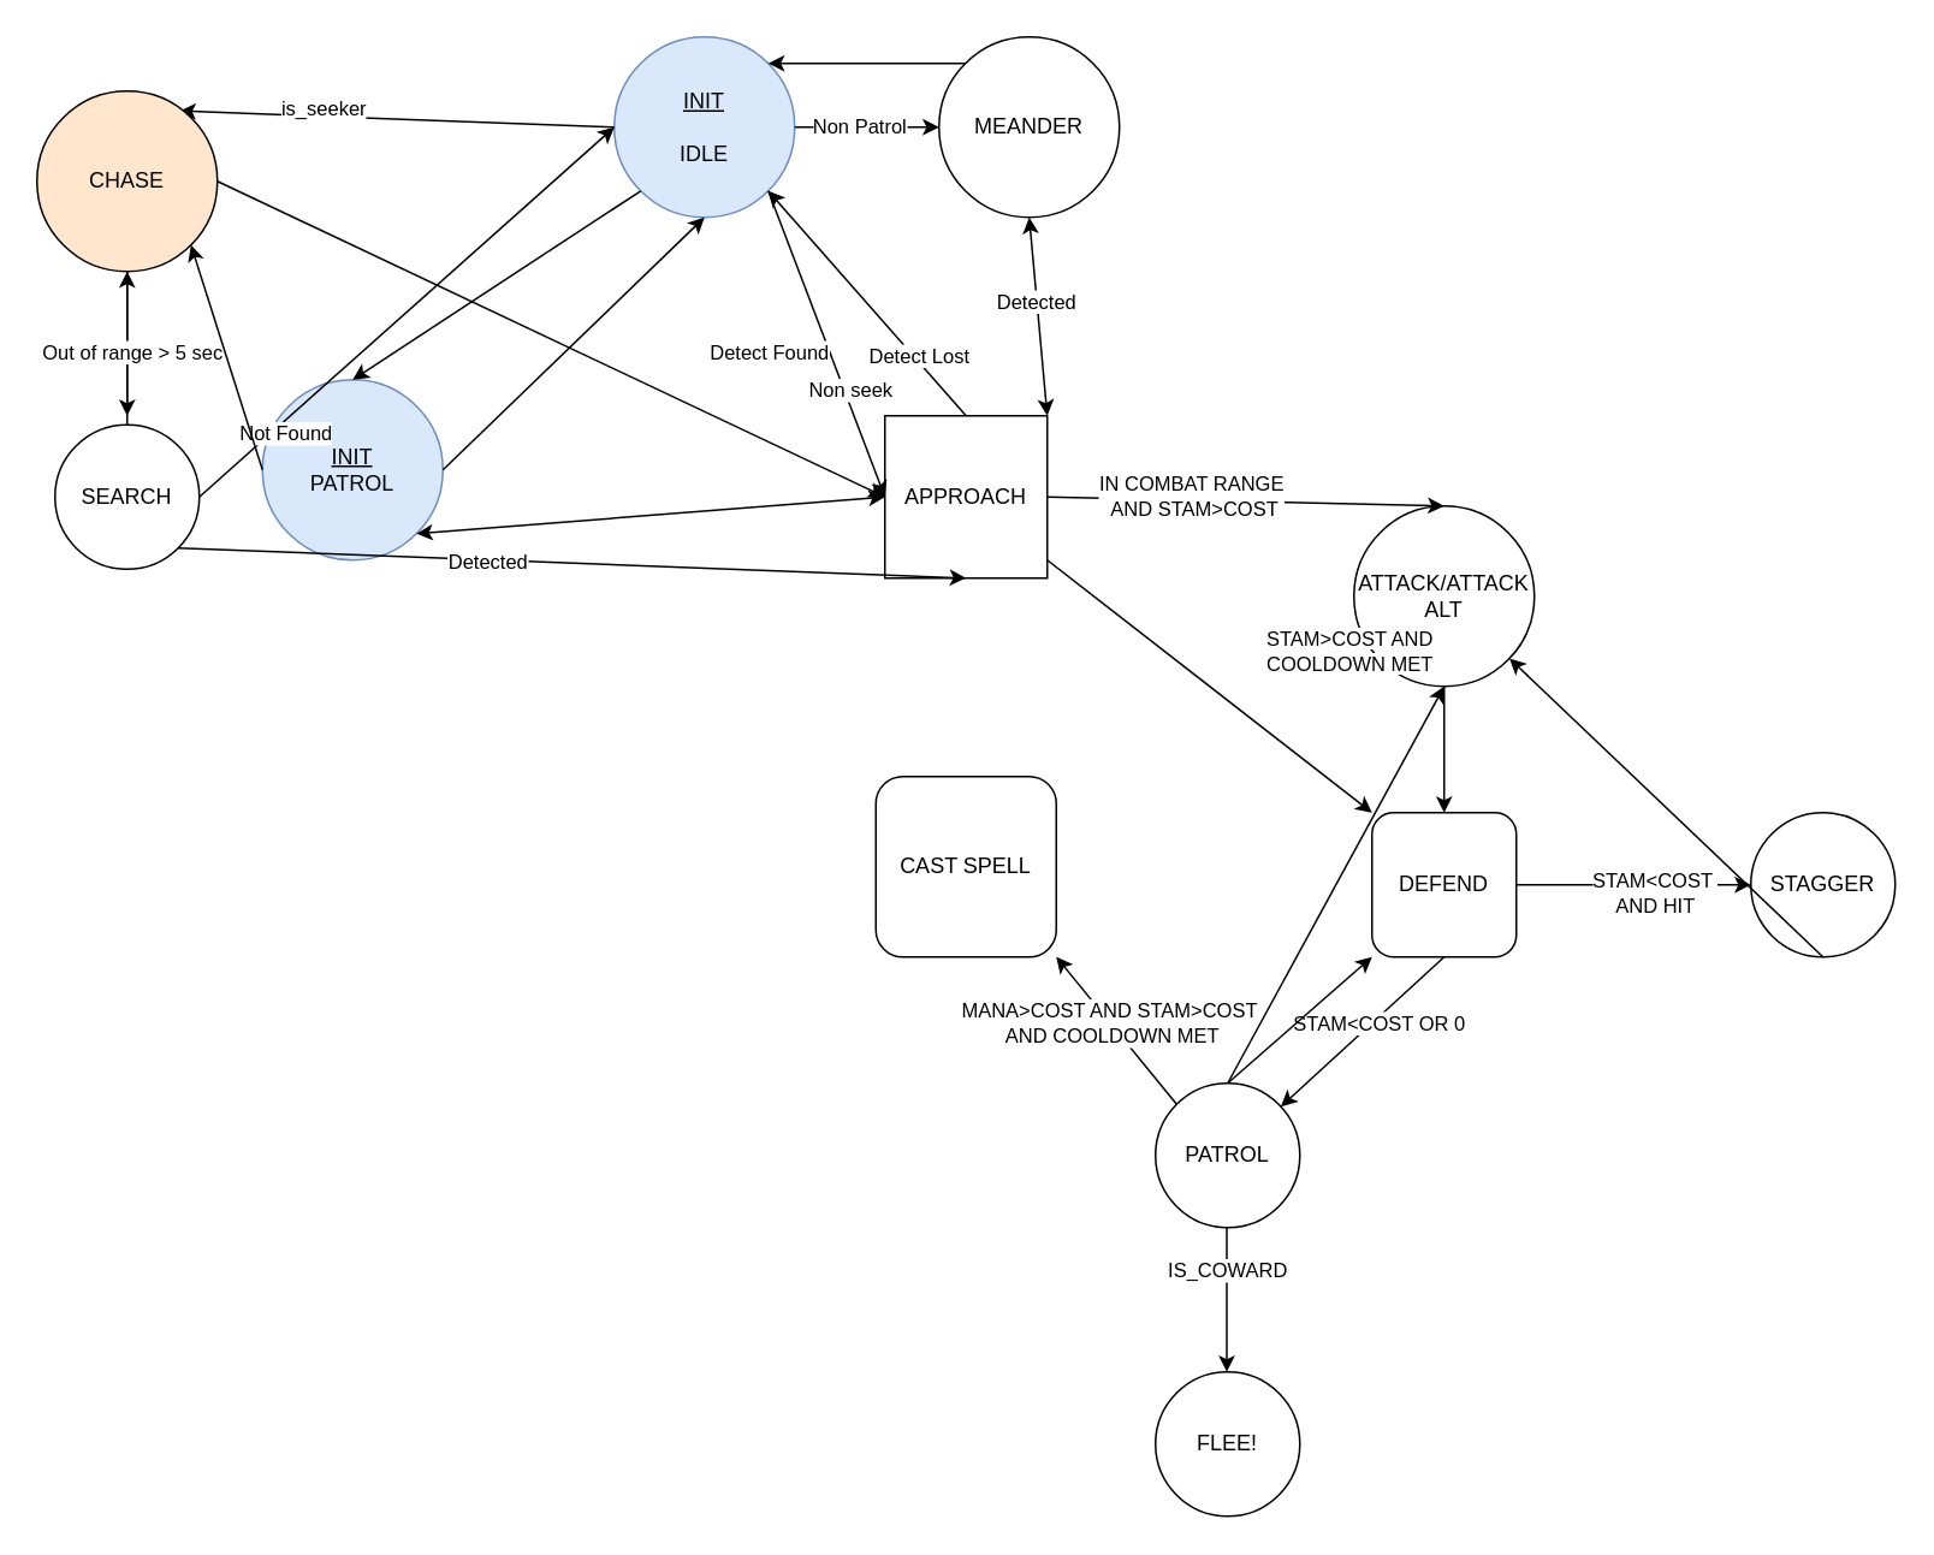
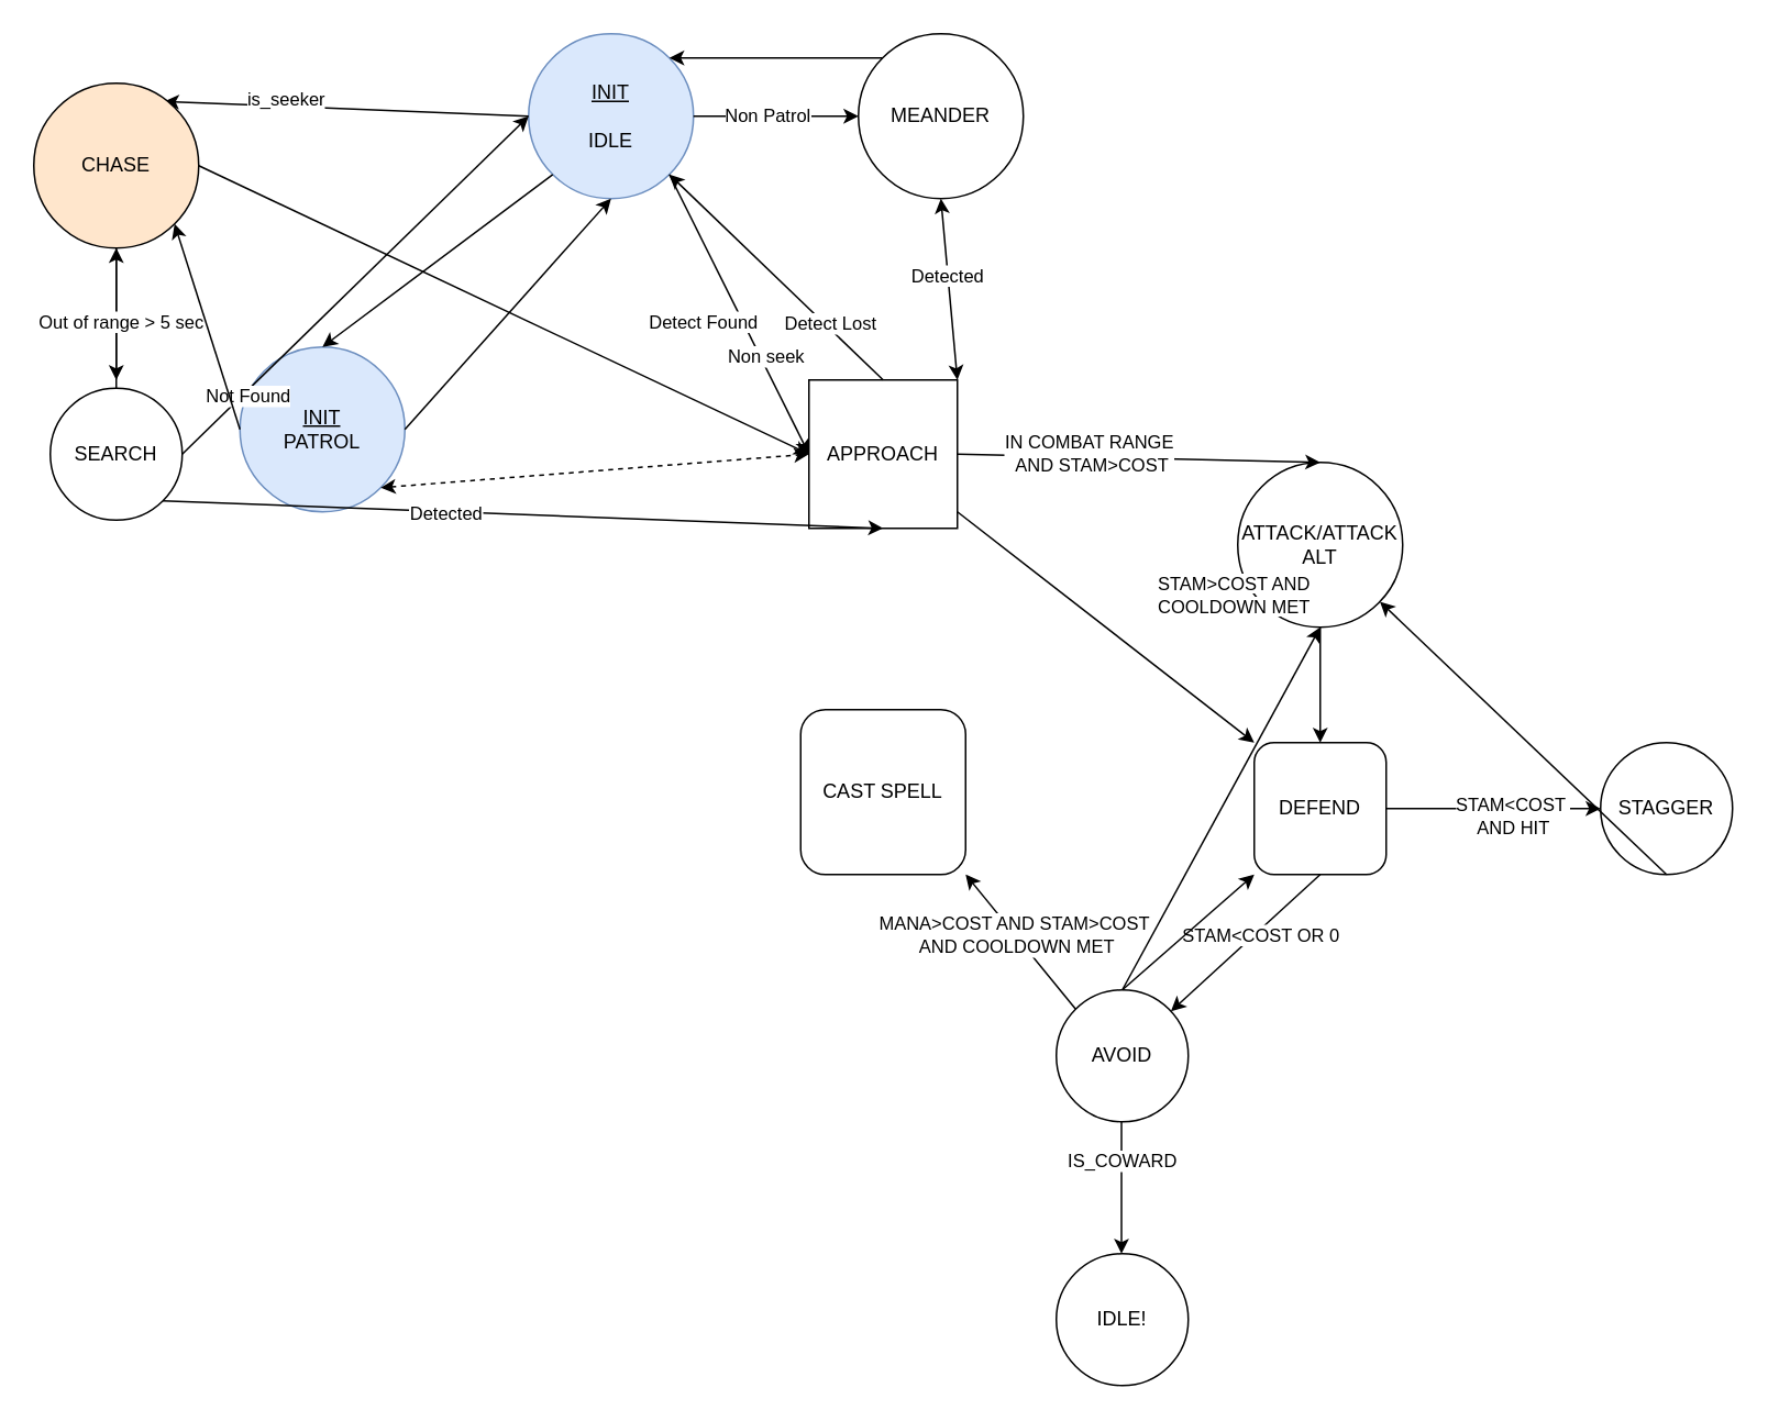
- <mxCell id="2" value="&lt;u&gt;INIT&lt;/u&gt;&lt;div&gt;&lt;br&gt;&lt;/div&gt;&lt;div&gt;IDLE&lt;/div&gt;" style="ellipse;whiteSpace=wrap;html=1;aspect=fixed;fillColor=#dae8fc;strokeColor=#6c8ebf;" vertex="1" parent="1"><mxGeometry x="340" y="20" width="100" height="100" as="geometry" /></mxCell>
+ <mxCell id="2" value="&lt;u&gt;INIT&lt;/u&gt;&lt;div&gt;&lt;br&gt;&lt;/div&gt;&lt;div&gt;IDLE&lt;/div&gt;" style="ellipse;whiteSpace=wrap;html=1;aspect=fixed;fillColor=#dae8fc;strokeColor=#6c8ebf;" vertex="1" parent="1"><mxGeometry x="320" y="20" width="100" height="100" as="geometry" /></mxCell>
- <mxCell id="22" value="" style="endArrow=classic;startArrow=classic;html=1;rounded=0;entryX=0;entryY=0.5;entryDx=0;entryDy=0;exitX=1;exitY=1;exitDx=0;exitDy=0;" edge="1" parent="1" source="15" target="4"><mxGeometry width="50" height="50" relative="1" as="geometry"><mxPoint x="340" y="290" as="sourcePoint" /><mxPoint x="390" y="240" as="targetPoint" /></mxGeometry></mxCell>
+ <mxCell id="22" value="" style="endArrow=classic;startArrow=classic;html=1;rounded=0;entryX=0;entryY=0.5;entryDx=0;entryDy=0;exitX=1;exitY=1;exitDx=0;exitDy=0;dashed=1;" edge="1" parent="1" source="15" target="4"><mxGeometry width="50" height="50" relative="1" as="geometry"><mxPoint x="340" y="290" as="sourcePoint" /><mxPoint x="390" y="240" as="targetPoint" /></mxGeometry></mxCell>
- <mxCell id="40" value="PATROL" style="ellipse;whiteSpace=wrap;html=1;aspect=fixed;" vertex="1" parent="1"><mxGeometry x="640" y="600" width="80" height="80" as="geometry" /></mxCell>
+ <mxCell id="40" value="AVOID" style="ellipse;whiteSpace=wrap;html=1;aspect=fixed;" vertex="1" parent="1"><mxGeometry x="640" y="600" width="80" height="80" as="geometry" /></mxCell>
- <mxCell id="50" value="FLEE!" style="ellipse;whiteSpace=wrap;html=1;aspect=fixed;" vertex="1" parent="1"><mxGeometry x="640" y="760" width="80" height="80" as="geometry" /></mxCell>
+ <mxCell id="50" value="IDLE!" style="ellipse;whiteSpace=wrap;html=1;aspect=fixed;" vertex="1" parent="1"><mxGeometry x="640" y="760" width="80" height="80" as="geometry" /></mxCell>
